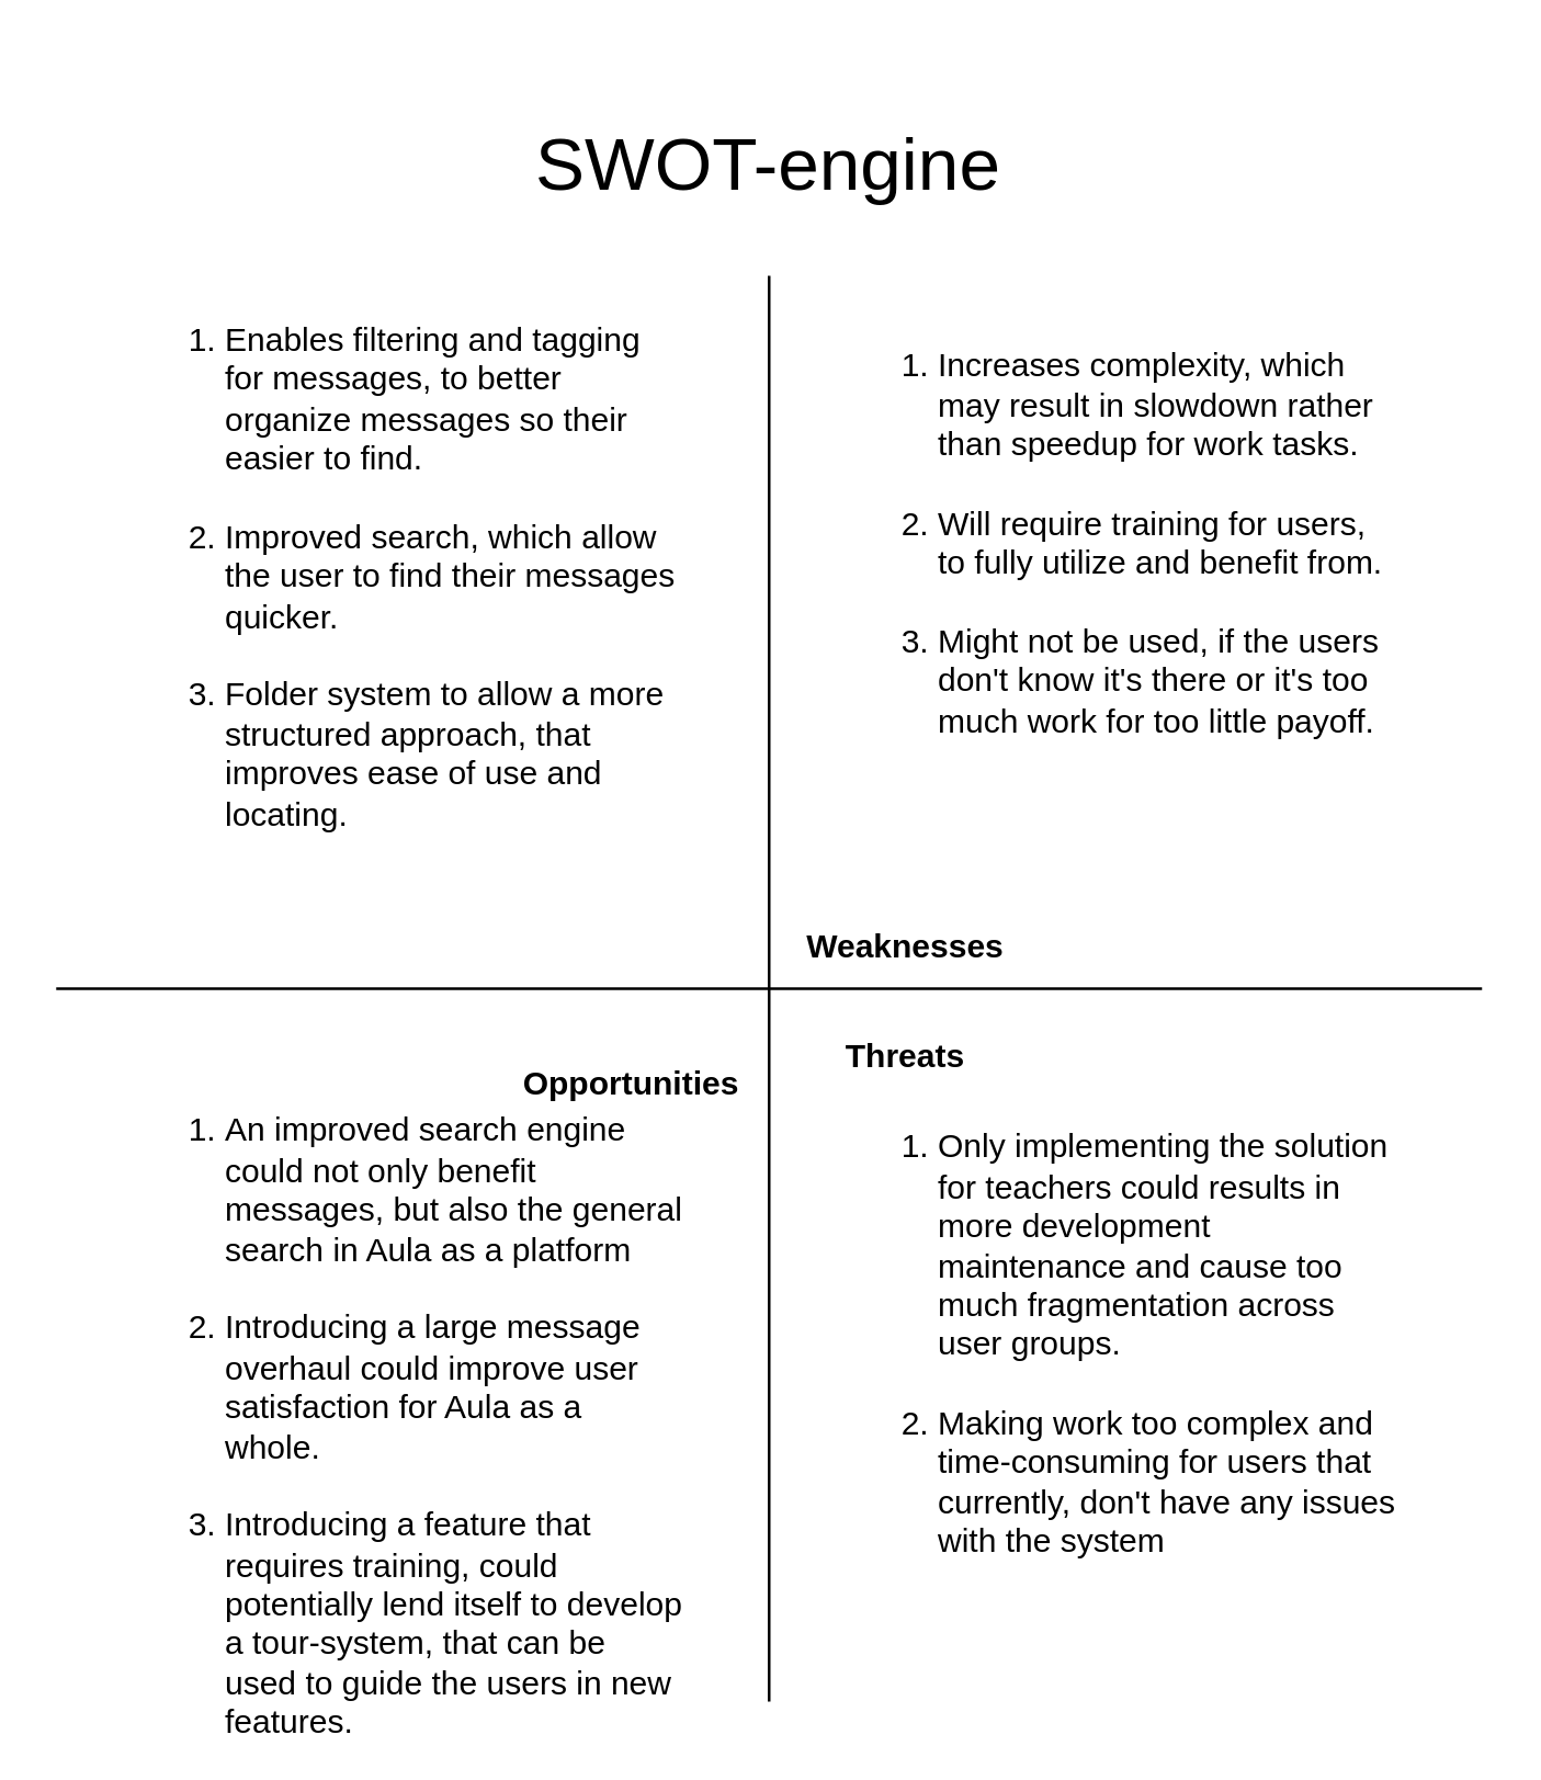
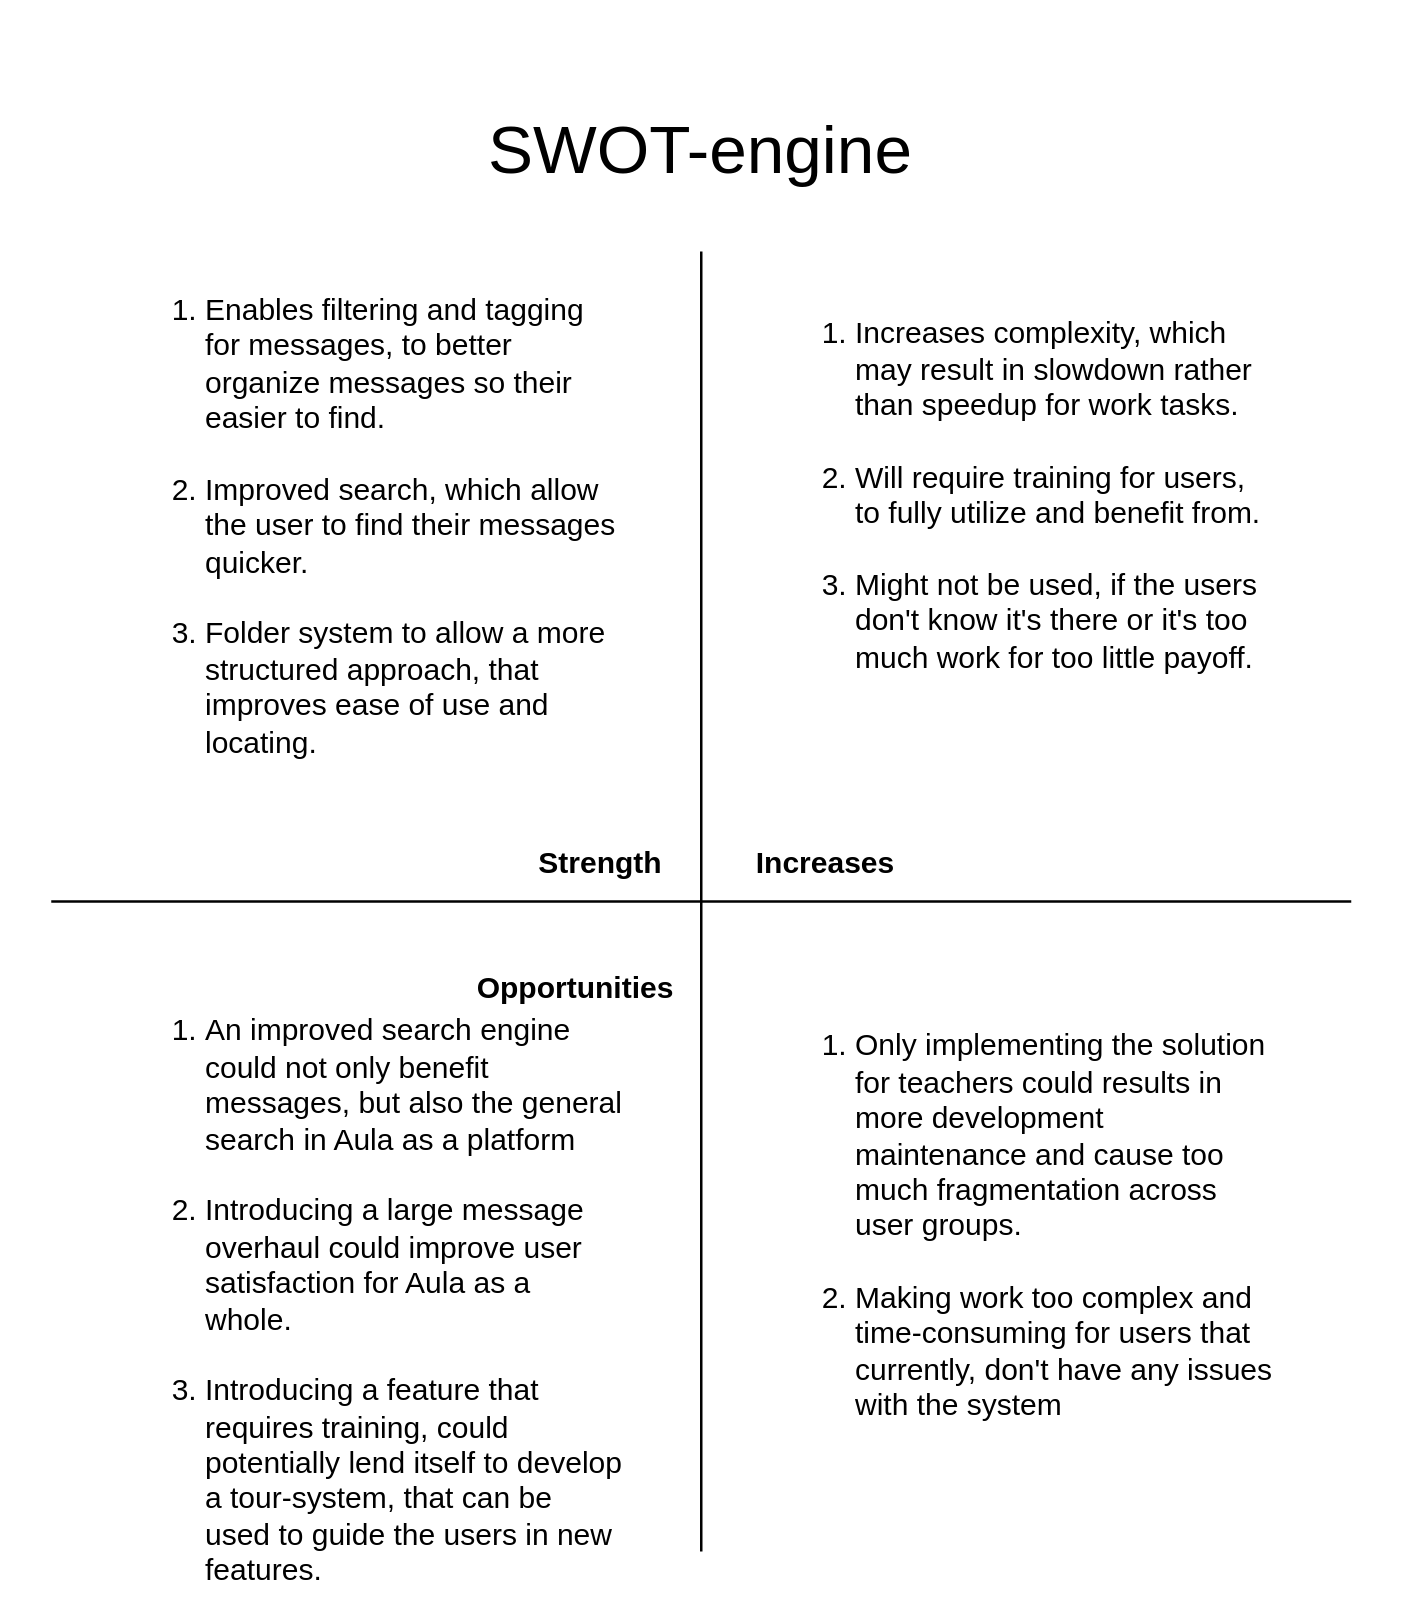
+ <mxCell id="5" value="&lt;b&gt;Strength&lt;/b&gt;" style="text;html=1;strokeColor=none;fillColor=none;align=center;verticalAlign=middle;whiteSpace=wrap;rounded=0;" vertex="1" parent="1"><mxGeometry x="210" y="330" width="60" height="30" as="geometry" /></mxCell>
- <mxCell id="6" value="&lt;b&gt;Weaknesses&lt;/b&gt;" style="text;html=1;strokeColor=none;fillColor=none;align=center;verticalAlign=middle;whiteSpace=wrap;rounded=0;" vertex="1" parent="1"><mxGeometry x="300" y="330" width="60" height="30" as="geometry" /></mxCell>
+ <mxCell id="6" value="&lt;b&gt;Increases&lt;/b&gt;" style="text;html=1;strokeColor=none;fillColor=none;align=center;verticalAlign=middle;whiteSpace=wrap;rounded=0;" vertex="1" parent="1"><mxGeometry x="300" y="330" width="60" height="30" as="geometry" /></mxCell>
- <mxCell id="8" value="&lt;b&gt;Threats&lt;/b&gt;" style="text;html=1;strokeColor=none;fillColor=none;align=center;verticalAlign=middle;whiteSpace=wrap;rounded=0;" vertex="1" parent="1"><mxGeometry x="300" y="370" width="60" height="30" as="geometry" /></mxCell>
